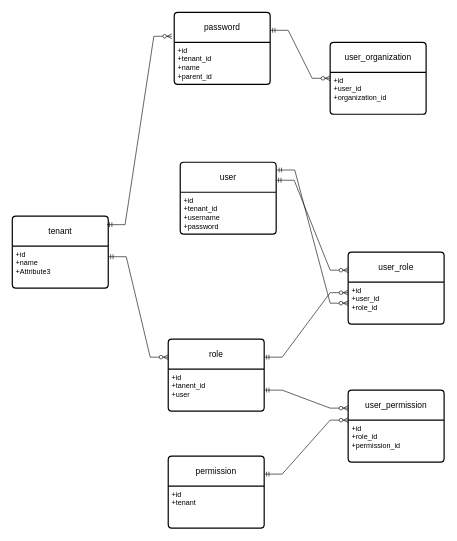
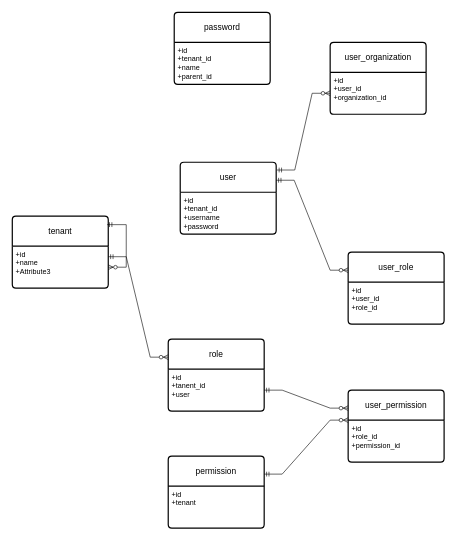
- <mxCell id="24" value="" style="edgeStyle=entityRelationEdgeStyle;fontSize=12;html=1;endArrow=ERzeroToMany;startArrow=ERmandOne;rounded=0;exitX=1;exitY=0.25;exitDx=0;exitDy=0;entryX=0;entryY=0.5;entryDx=0;entryDy=0;" edge="1" parent="1" source="19" target="21"><mxGeometry width="100" height="100" relative="1" as="geometry"><mxPoint x="440" y="130" as="sourcePoint" /><mxPoint x="540" y="30" as="targetPoint" /></mxGeometry></mxCell>
- <mxCell id="25" value="" style="edgeStyle=entityRelationEdgeStyle;fontSize=12;html=1;endArrow=ERzeroToMany;startArrow=ERmandOne;rounded=0;exitX=0.988;exitY=0.117;exitDx=0;exitDy=0;exitPerimeter=0;entryX=-0.025;entryY=0.333;entryDx=0;entryDy=0;entryPerimeter=0;" edge="1" parent="1" source="2" target="19"><mxGeometry width="100" height="100" relative="1" as="geometry"><mxPoint x="100" y="290" as="sourcePoint" /><mxPoint x="200" y="190" as="targetPoint" /></mxGeometry></mxCell>
+ <mxCell id="25" value="" style="edgeStyle=entityRelationEdgeStyle;fontSize=12;html=1;endArrow=ERzeroToMany;startArrow=ERmandOne;rounded=0;exitX=0.988;exitY=0.117;exitDx=0;exitDy=0;exitPerimeter=0;" edge="1" parent="1" source="2" target="3"><mxGeometry width="100" height="100" relative="1" as="geometry"><mxPoint x="100" y="290" as="sourcePoint" /><mxPoint x="200" y="190" as="targetPoint" /></mxGeometry></mxCell>
- <mxCell id="23" value="" style="edgeStyle=entityRelationEdgeStyle;fontSize=12;html=1;endArrow=ERzeroToMany;startArrow=ERmandOne;rounded=0;exitX=1.006;exitY=0.108;exitDx=0;exitDy=0;exitPerimeter=0;" edge="1" parent="1" source="4" target="7"><mxGeometry width="100" height="100" relative="1" as="geometry"><mxPoint x="530" y="320" as="sourcePoint" /><mxPoint x="630" y="220" as="targetPoint" /></mxGeometry></mxCell>
+ <mxCell id="23" value="" style="edgeStyle=entityRelationEdgeStyle;fontSize=12;html=1;endArrow=ERzeroToMany;startArrow=ERmandOne;rounded=0;exitX=1.006;exitY=0.108;exitDx=0;exitDy=0;entryX=0;entryY=0.5;entryDx=0;entryDy=0;exitPerimeter=0;" edge="1" parent="1" source="4" target="22"><mxGeometry width="100" height="100" relative="1" as="geometry"><mxPoint x="530" y="320" as="sourcePoint" /><mxPoint x="630" y="220" as="targetPoint" /></mxGeometry></mxCell>
- <mxCell id="11" value="" style="edgeStyle=entityRelationEdgeStyle;fontSize=12;html=1;endArrow=ERzeroToMany;startArrow=ERmandOne;rounded=0;exitX=1;exitY=0.25;exitDx=0;exitDy=0;entryX=0;entryY=0.25;entryDx=0;entryDy=0;" edge="1" parent="1" source="8" target="7"><mxGeometry width="100" height="100" relative="1" as="geometry"><mxPoint x="510" y="670" as="sourcePoint" /><mxPoint x="610" y="570" as="targetPoint" /></mxGeometry></mxCell>
